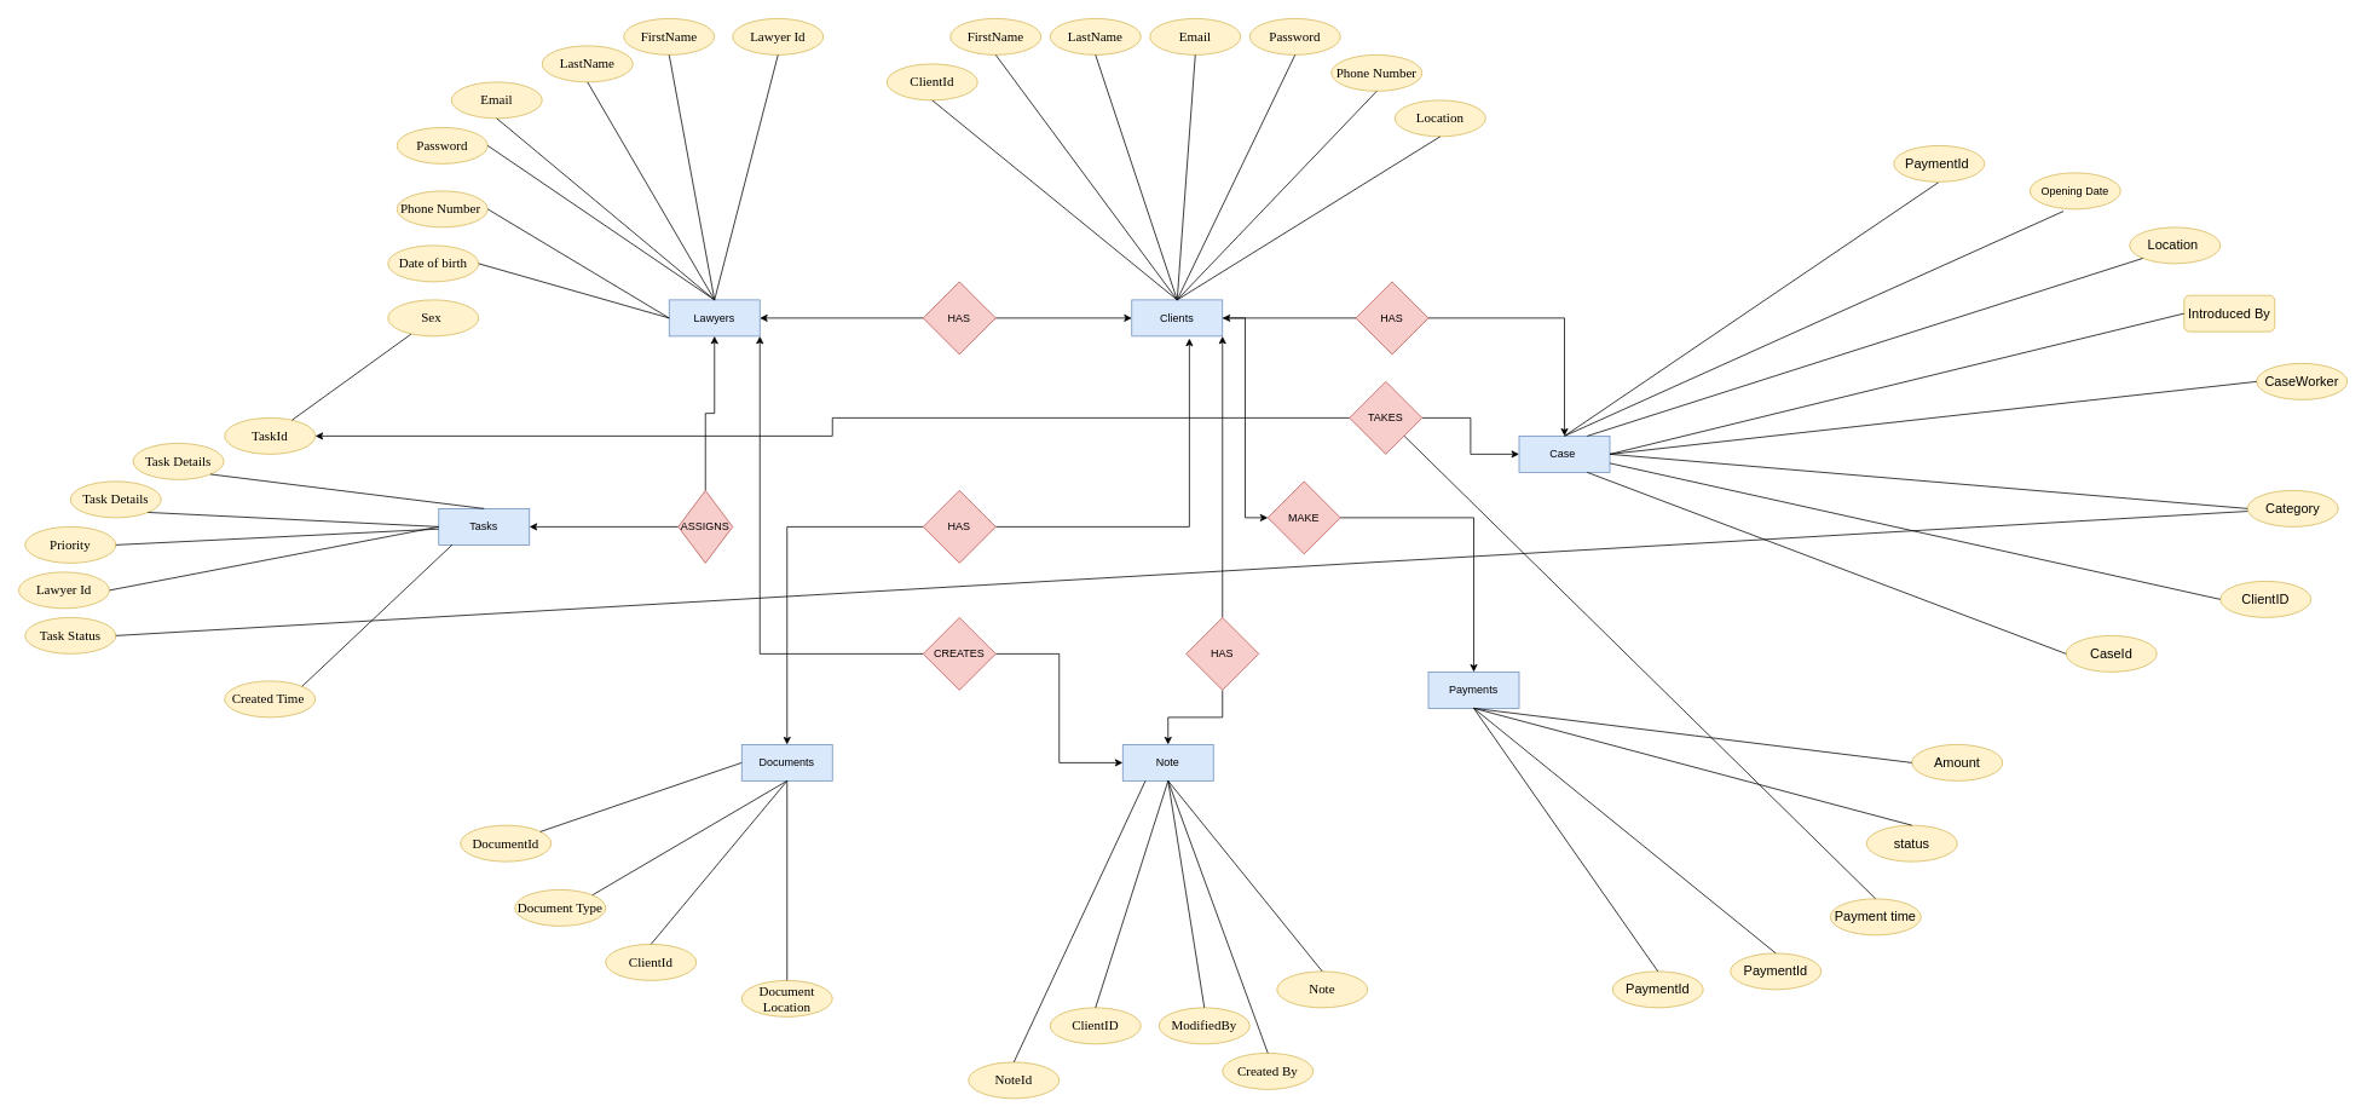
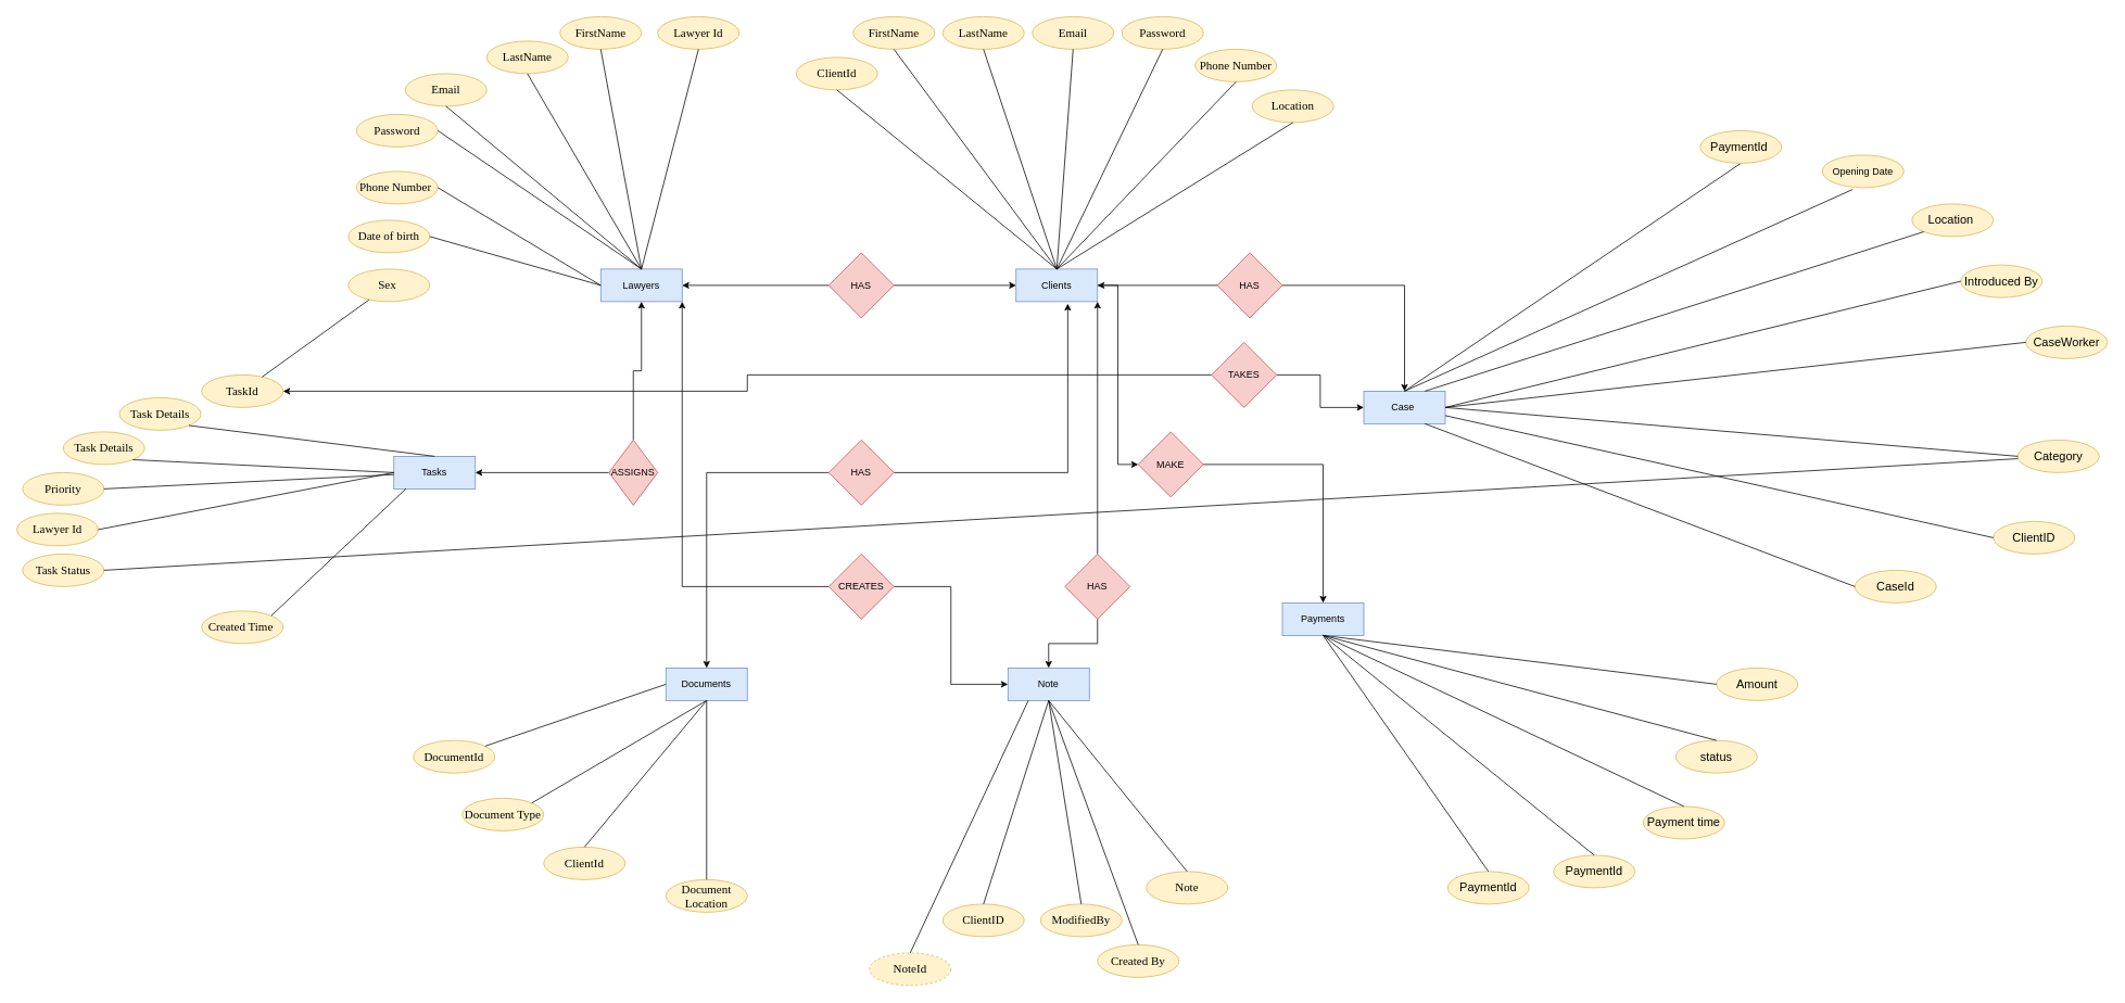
- <mxCell id="85" value="&lt;span style=&quot;font-size:11.0pt;line-height:115%;&lt;br/&gt;font-family:&amp;quot;Cambria&amp;quot;,serif;mso-fareast-font-family:Cambria;mso-bidi-font-family:&lt;br/&gt;Cambria;mso-ansi-language:EN-US;mso-fareast-language:EN-GB;mso-bidi-language:&lt;br/&gt;AR-SA&quot;&gt;Introduced By&lt;/span&gt;" style="whiteSpace=wrap;html=1;align=center;fillColor=#fff2cc;strokeColor=#d6b656;rounded=1;" parent="1" vertex="1"><mxGeometry x="2407" y="325" width="100" height="40" as="geometry" /></mxCell>
+ <mxCell id="85" value="&lt;span style=&quot;font-size:11.0pt;line-height:115%;&lt;br/&gt;font-family:&amp;quot;Cambria&amp;quot;,serif;mso-fareast-font-family:Cambria;mso-bidi-font-family:&lt;br/&gt;Cambria;mso-ansi-language:EN-US;mso-fareast-language:EN-GB;mso-bidi-language:&lt;br/&gt;AR-SA&quot;&gt;Introduced By&lt;/span&gt;" style="ellipse;whiteSpace=wrap;html=1;align=center;fillColor=#fff2cc;strokeColor=#d6b656;" parent="1" vertex="1"><mxGeometry x="2407" y="325" width="100" height="40" as="geometry" /></mxCell>
- <mxCell id="79" value="" style="endArrow=none;html=1;rounded=0;exitX=0.5;exitY=0;exitDx=0;exitDy=0;" parent="1" source="72" target="116" edge="1"><mxGeometry relative="1" as="geometry"><mxPoint x="1377" y="650" as="sourcePoint" /><mxPoint x="1537" y="650" as="targetPoint" /></mxGeometry></mxCell>
+ <mxCell id="79" value="" style="endArrow=none;html=1;rounded=0;exitX=0.5;exitY=0;exitDx=0;exitDy=0;entryX=0.5;entryY=1;entryDx=0;entryDy=0;" parent="1" source="72" target="13" edge="1"><mxGeometry relative="1" as="geometry"><mxPoint x="1377" y="650" as="sourcePoint" /><mxPoint x="1537" y="650" as="targetPoint" /></mxGeometry></mxCell>
- <mxCell id="63" value="&lt;span style=&quot;font-size: 11pt; line-height: 115%; font-family: Cambria, serif;&quot;&gt;NoteId&lt;/span&gt;" style="ellipse;whiteSpace=wrap;html=1;align=center;fillColor=#fff2cc;strokeColor=#d6b656;" parent="1" vertex="1"><mxGeometry x="1067" y="1170" width="100" height="40" as="geometry" /></mxCell>
+ <mxCell id="63" value="&lt;span style=&quot;font-size: 11pt; line-height: 115%; font-family: Cambria, serif;&quot;&gt;NoteId&lt;/span&gt;" style="ellipse;whiteSpace=wrap;html=1;align=center;fillColor=#fff2cc;strokeColor=#d6b656;dashed=1;" parent="1" vertex="1"><mxGeometry x="1067" y="1170" width="100" height="40" as="geometry" /></mxCell>
